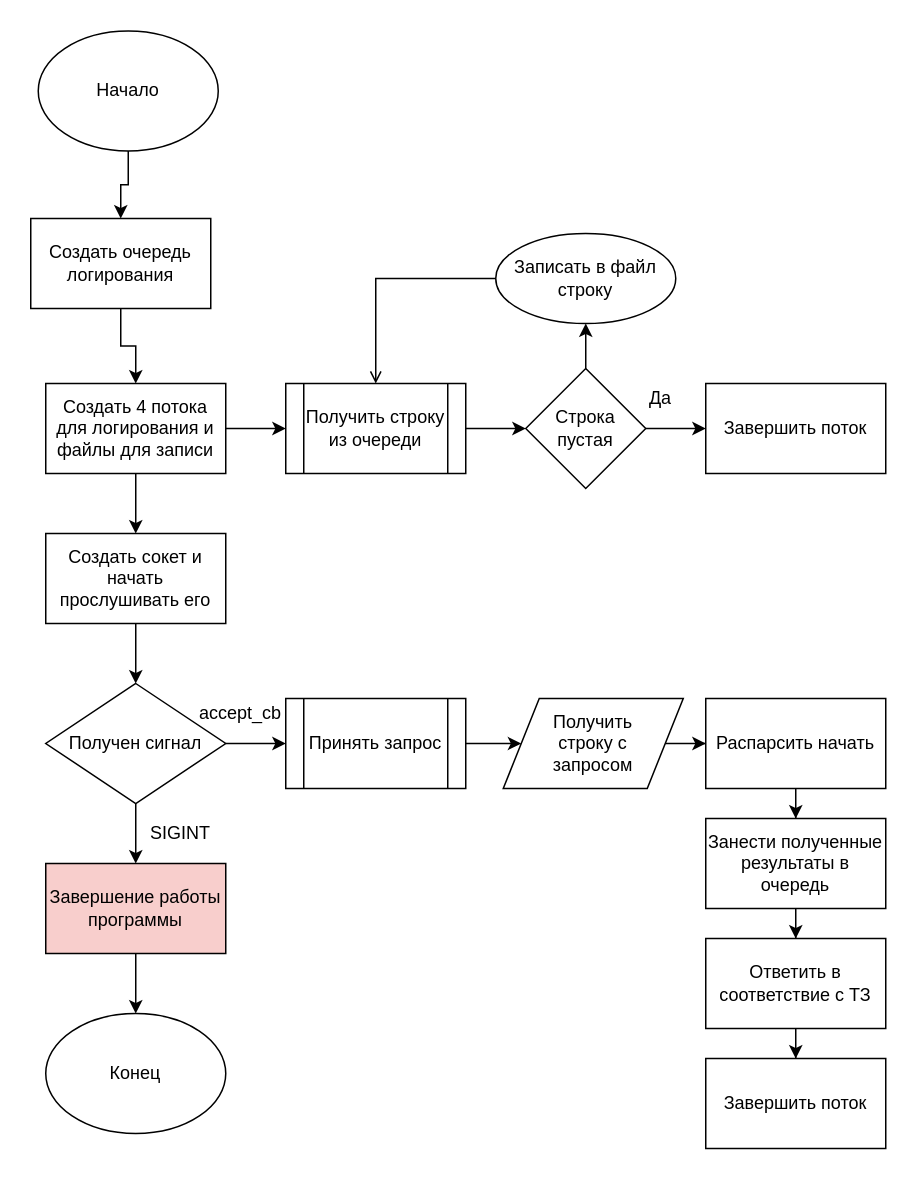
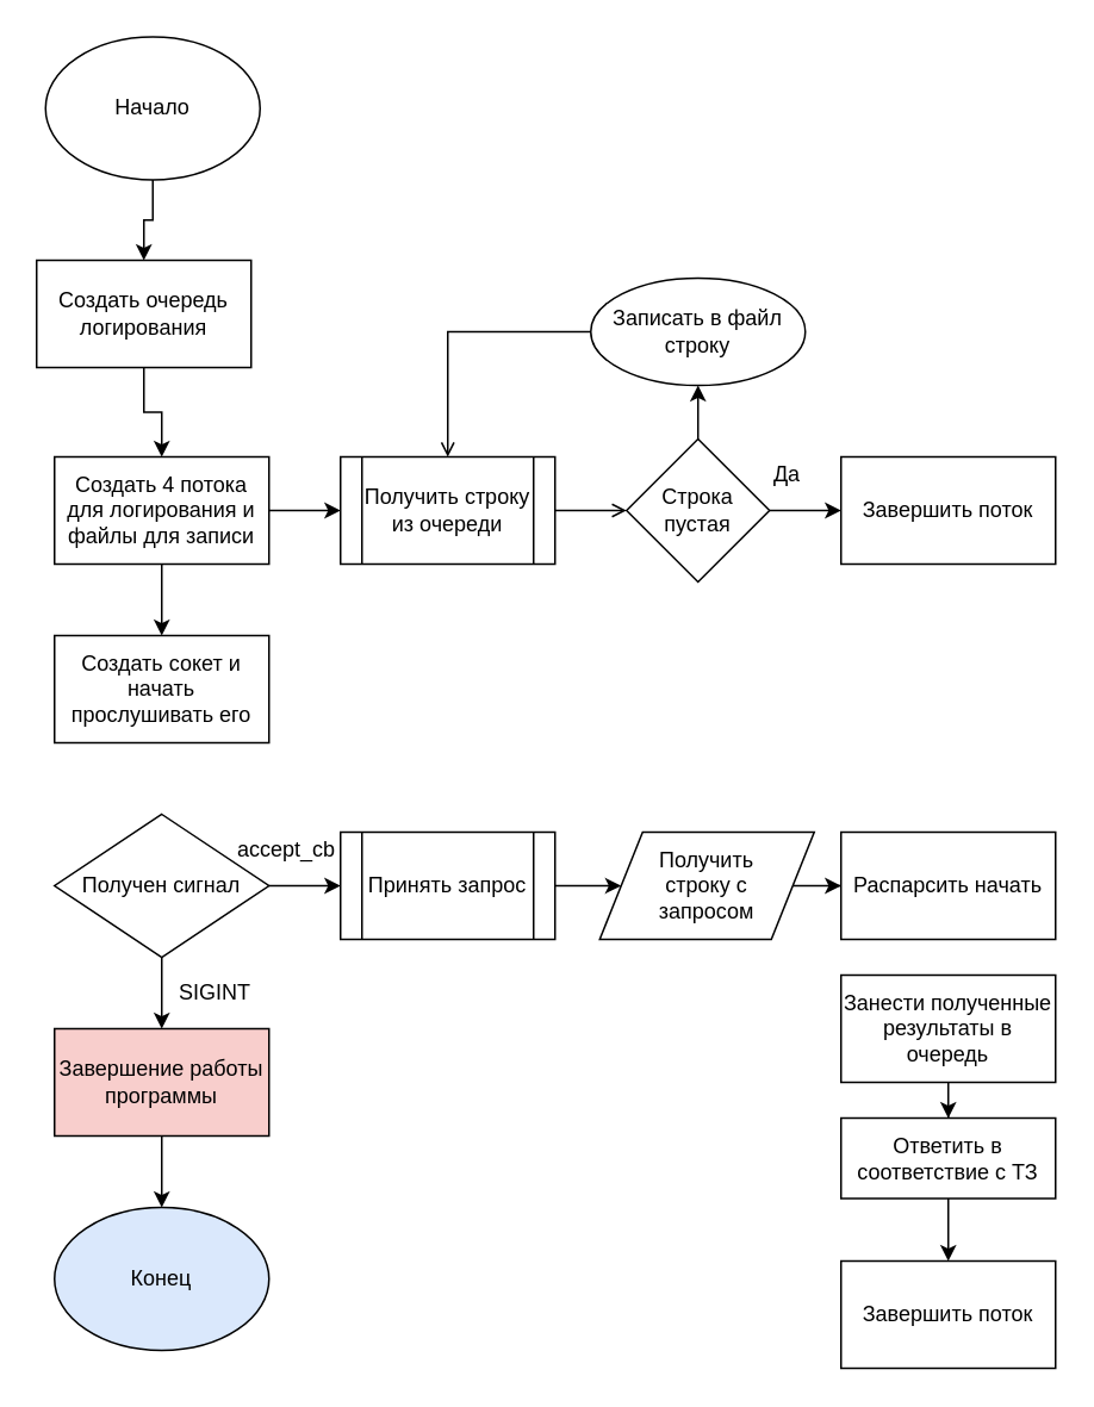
- <mxCell id="29" value="" style="edgeStyle=orthogonalEdgeStyle;rounded=0;orthogonalLoop=1;jettySize=auto;html=1;" edge="1" parent="1" source="30" target="35"><mxGeometry relative="1" as="geometry" /></mxCell>
+ <mxCell id="29" value="" style="edgeStyle=orthogonalEdgeStyle;rounded=0;orthogonalLoop=1;jettySize=auto;html=1;endArrow=open;" edge="1" parent="1" source="30" target="35"><mxGeometry relative="1" as="geometry" /></mxCell>
- <mxCell id="9" value="" style="edgeStyle=orthogonalEdgeStyle;rounded=0;orthogonalLoop=1;jettySize=auto;html=1;" edge="1" parent="1" source="10" target="13"><mxGeometry relative="1" as="geometry" /></mxCell>
- <mxCell id="23" value="" style="edgeStyle=orthogonalEdgeStyle;rounded=0;orthogonalLoop=1;jettySize=auto;html=1;" edge="1" parent="1" source="24" target="26"><mxGeometry relative="1" as="geometry" /></mxCell>
- <mxCell id="28" value="&lt;div&gt;Ответить в соответствие с ТЗ&lt;br&gt;&lt;/div&gt;" style="rounded=0;whiteSpace=wrap;html=1;" vertex="1" parent="1"><mxGeometry x="470" y="625" width="120" height="60" as="geometry" /></mxCell>
+ <mxCell id="28" value="&lt;div&gt;Ответить в соответствие с ТЗ&lt;br&gt;&lt;/div&gt;" style="rounded=0;whiteSpace=wrap;html=1;" vertex="1" parent="1"><mxGeometry x="470" y="625" width="120" height="45" as="geometry" /></mxCell>
- <mxCell id="14" value="Конец" style="ellipse;whiteSpace=wrap;html=1;" vertex="1" parent="1"><mxGeometry x="30" y="675" width="120" height="80" as="geometry" /></mxCell>
+ <mxCell id="14" value="Конец" style="ellipse;whiteSpace=wrap;html=1;fillColor=#dae8fc;" vertex="1" parent="1"><mxGeometry x="30" y="675" width="120" height="80" as="geometry" /></mxCell>
